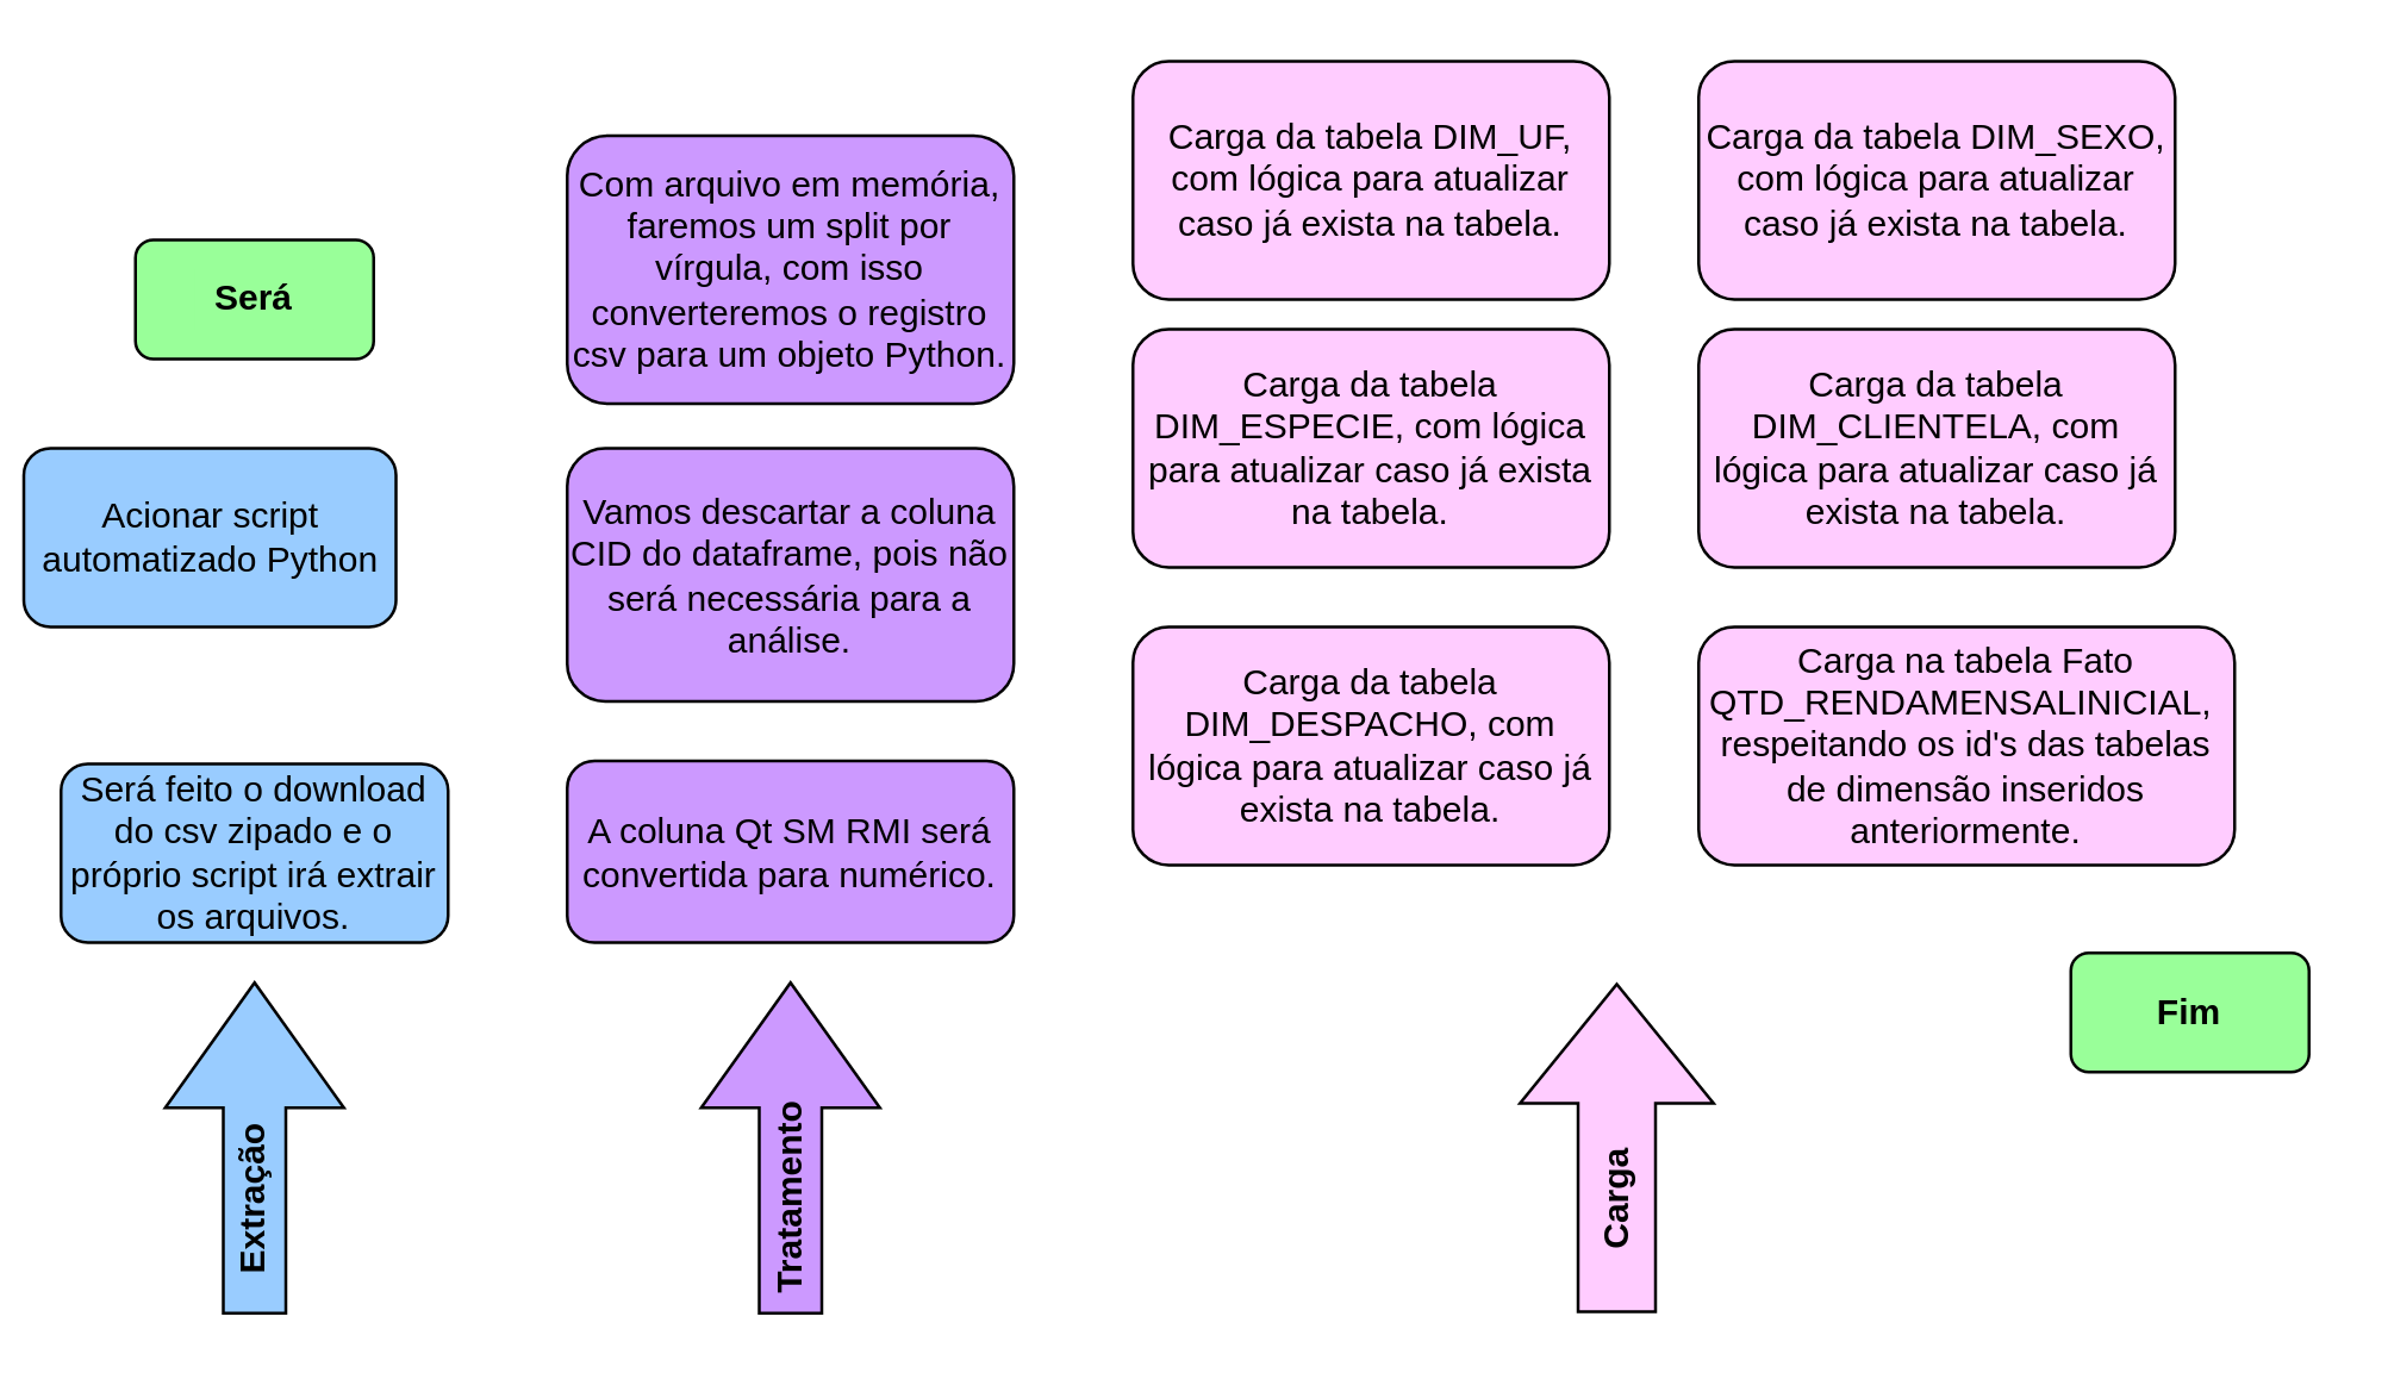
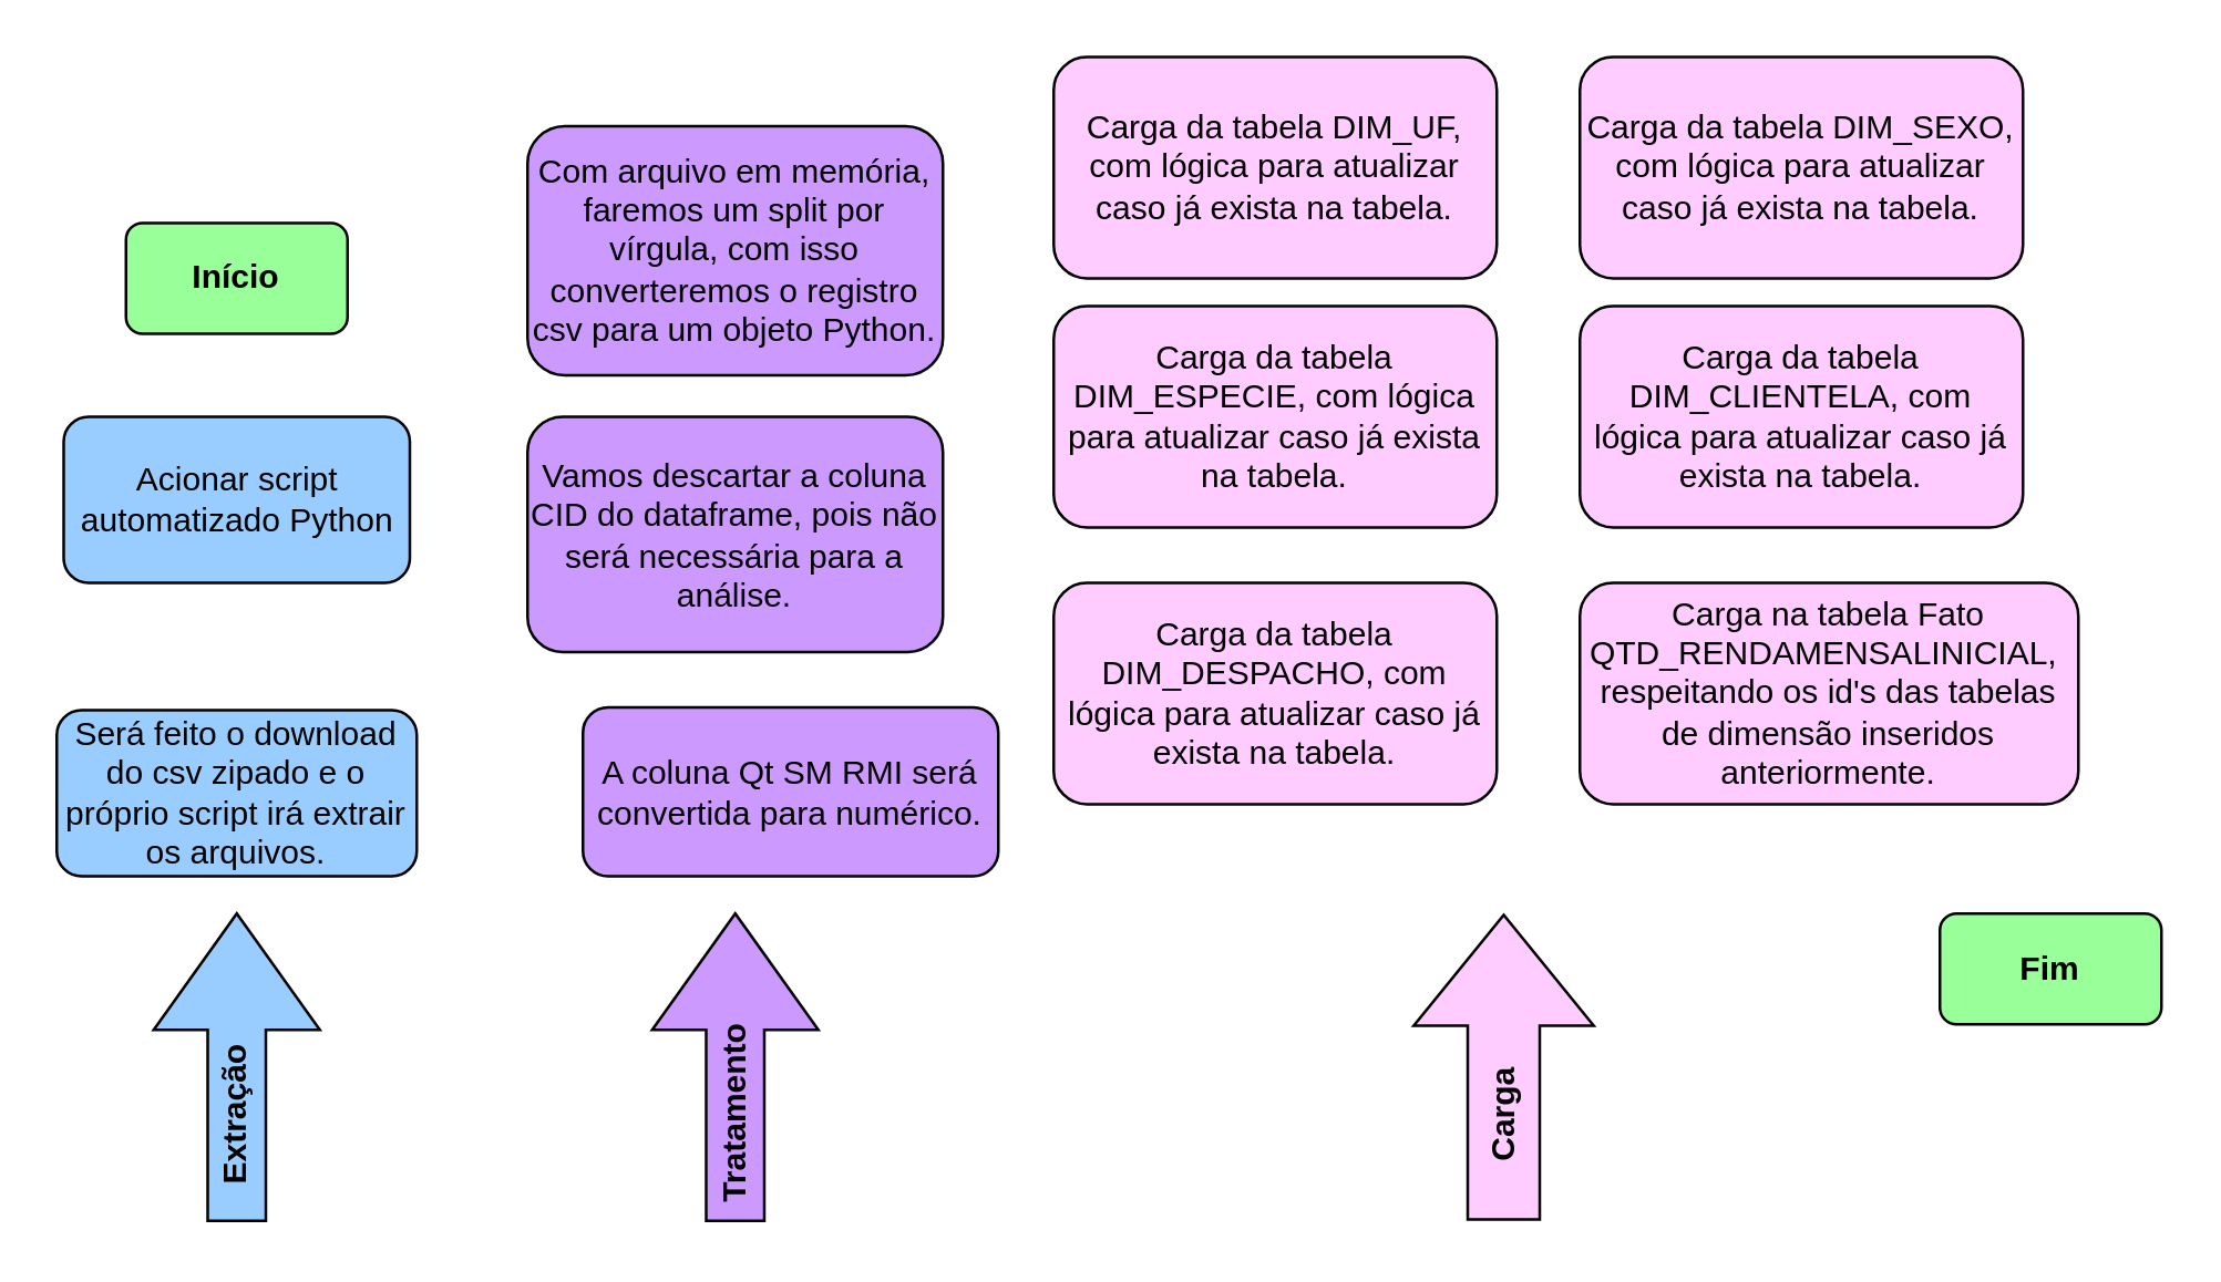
- <mxCell id="7" value="&lt;b&gt;Será&lt;/b&gt;" style="text;html=1;strokeColor=none;fillColor=#99FF99;align=center;verticalAlign=middle;whiteSpace=wrap;rounded=0;" vertex="1" parent="1"><mxGeometry x="65" y="90" width="40" height="20" as="geometry" /></mxCell>
+ <mxCell id="7" value="&lt;b&gt;Início&lt;/b&gt;" style="text;html=1;strokeColor=none;fillColor=#99FF99;align=center;verticalAlign=middle;whiteSpace=wrap;rounded=0;" vertex="1" parent="1"><mxGeometry x="65" y="90" width="40" height="20" as="geometry" /></mxCell>
- <mxCell id="3" value="Acionar script automatizado Python" style="rounded=1;whiteSpace=wrap;html=1;fillColor=#99CCFF;" vertex="1" parent="1"><mxGeometry x="7.5" y="150" width="125" height="60" as="geometry" /></mxCell>
+ <mxCell id="3" value="Acionar script automatizado Python" style="rounded=1;whiteSpace=wrap;html=1;fillColor=#99CCFF;" vertex="1" parent="1"><mxGeometry x="22.5" y="150" width="125" height="60" as="geometry" /></mxCell>
- <mxCell id="9" value="A coluna Qt SM RMI será convertida para numérico." style="rounded=1;whiteSpace=wrap;html=1;align=center;fillColor=#CC99FF;" vertex="1" parent="1"><mxGeometry x="190" y="255" width="150" height="61" as="geometry" /></mxCell>
+ <mxCell id="9" value="A coluna Qt SM RMI será convertida para numérico." style="rounded=1;whiteSpace=wrap;html=1;align=center;fillColor=#CC99FF;" vertex="1" parent="1"><mxGeometry x="210" y="255" width="150" height="61" as="geometry" /></mxCell>
- <mxCell id="21" value="&lt;b&gt;Fim&lt;/b&gt;" style="rounded=1;whiteSpace=wrap;html=1;fillColor=#99FF99;" vertex="1" parent="1"><mxGeometry x="695" y="319.5" width="80" height="40" as="geometry" /></mxCell>
+ <mxCell id="21" value="&lt;b&gt;Fim&lt;/b&gt;" style="rounded=1;whiteSpace=wrap;html=1;fillColor=#99FF99;" vertex="1" parent="1"><mxGeometry x="700" y="329.5" width="80" height="40" as="geometry" /></mxCell>
